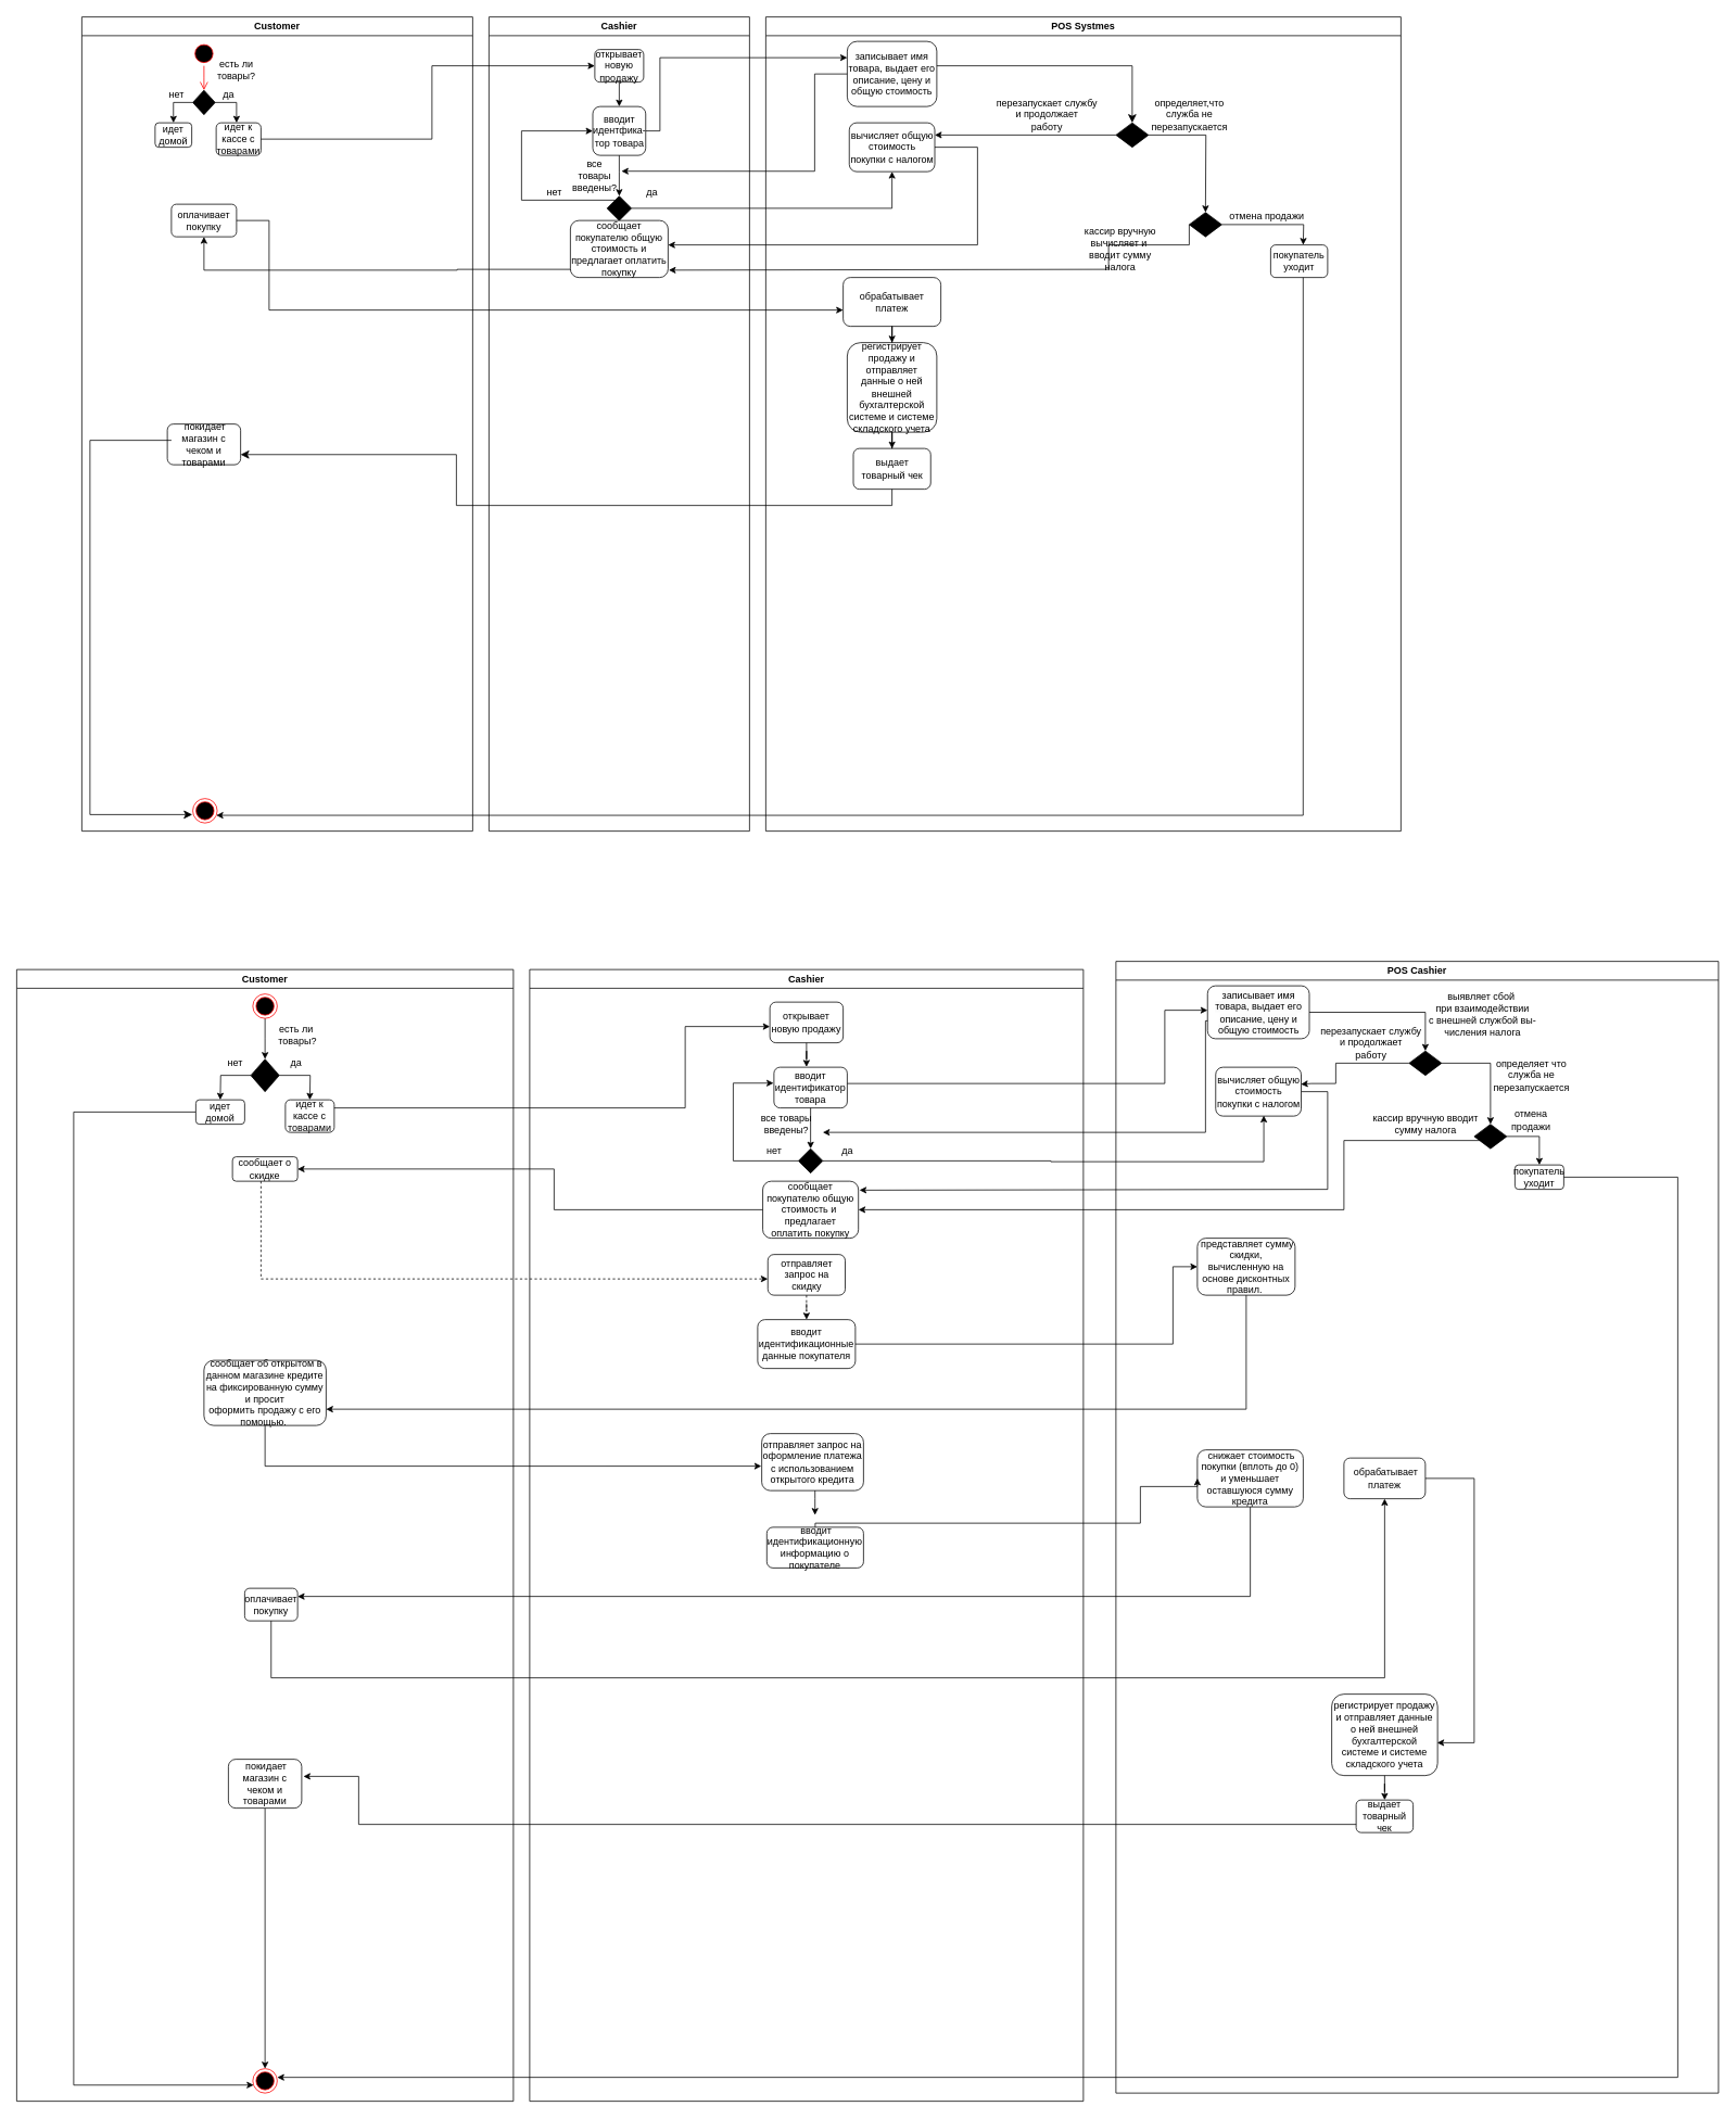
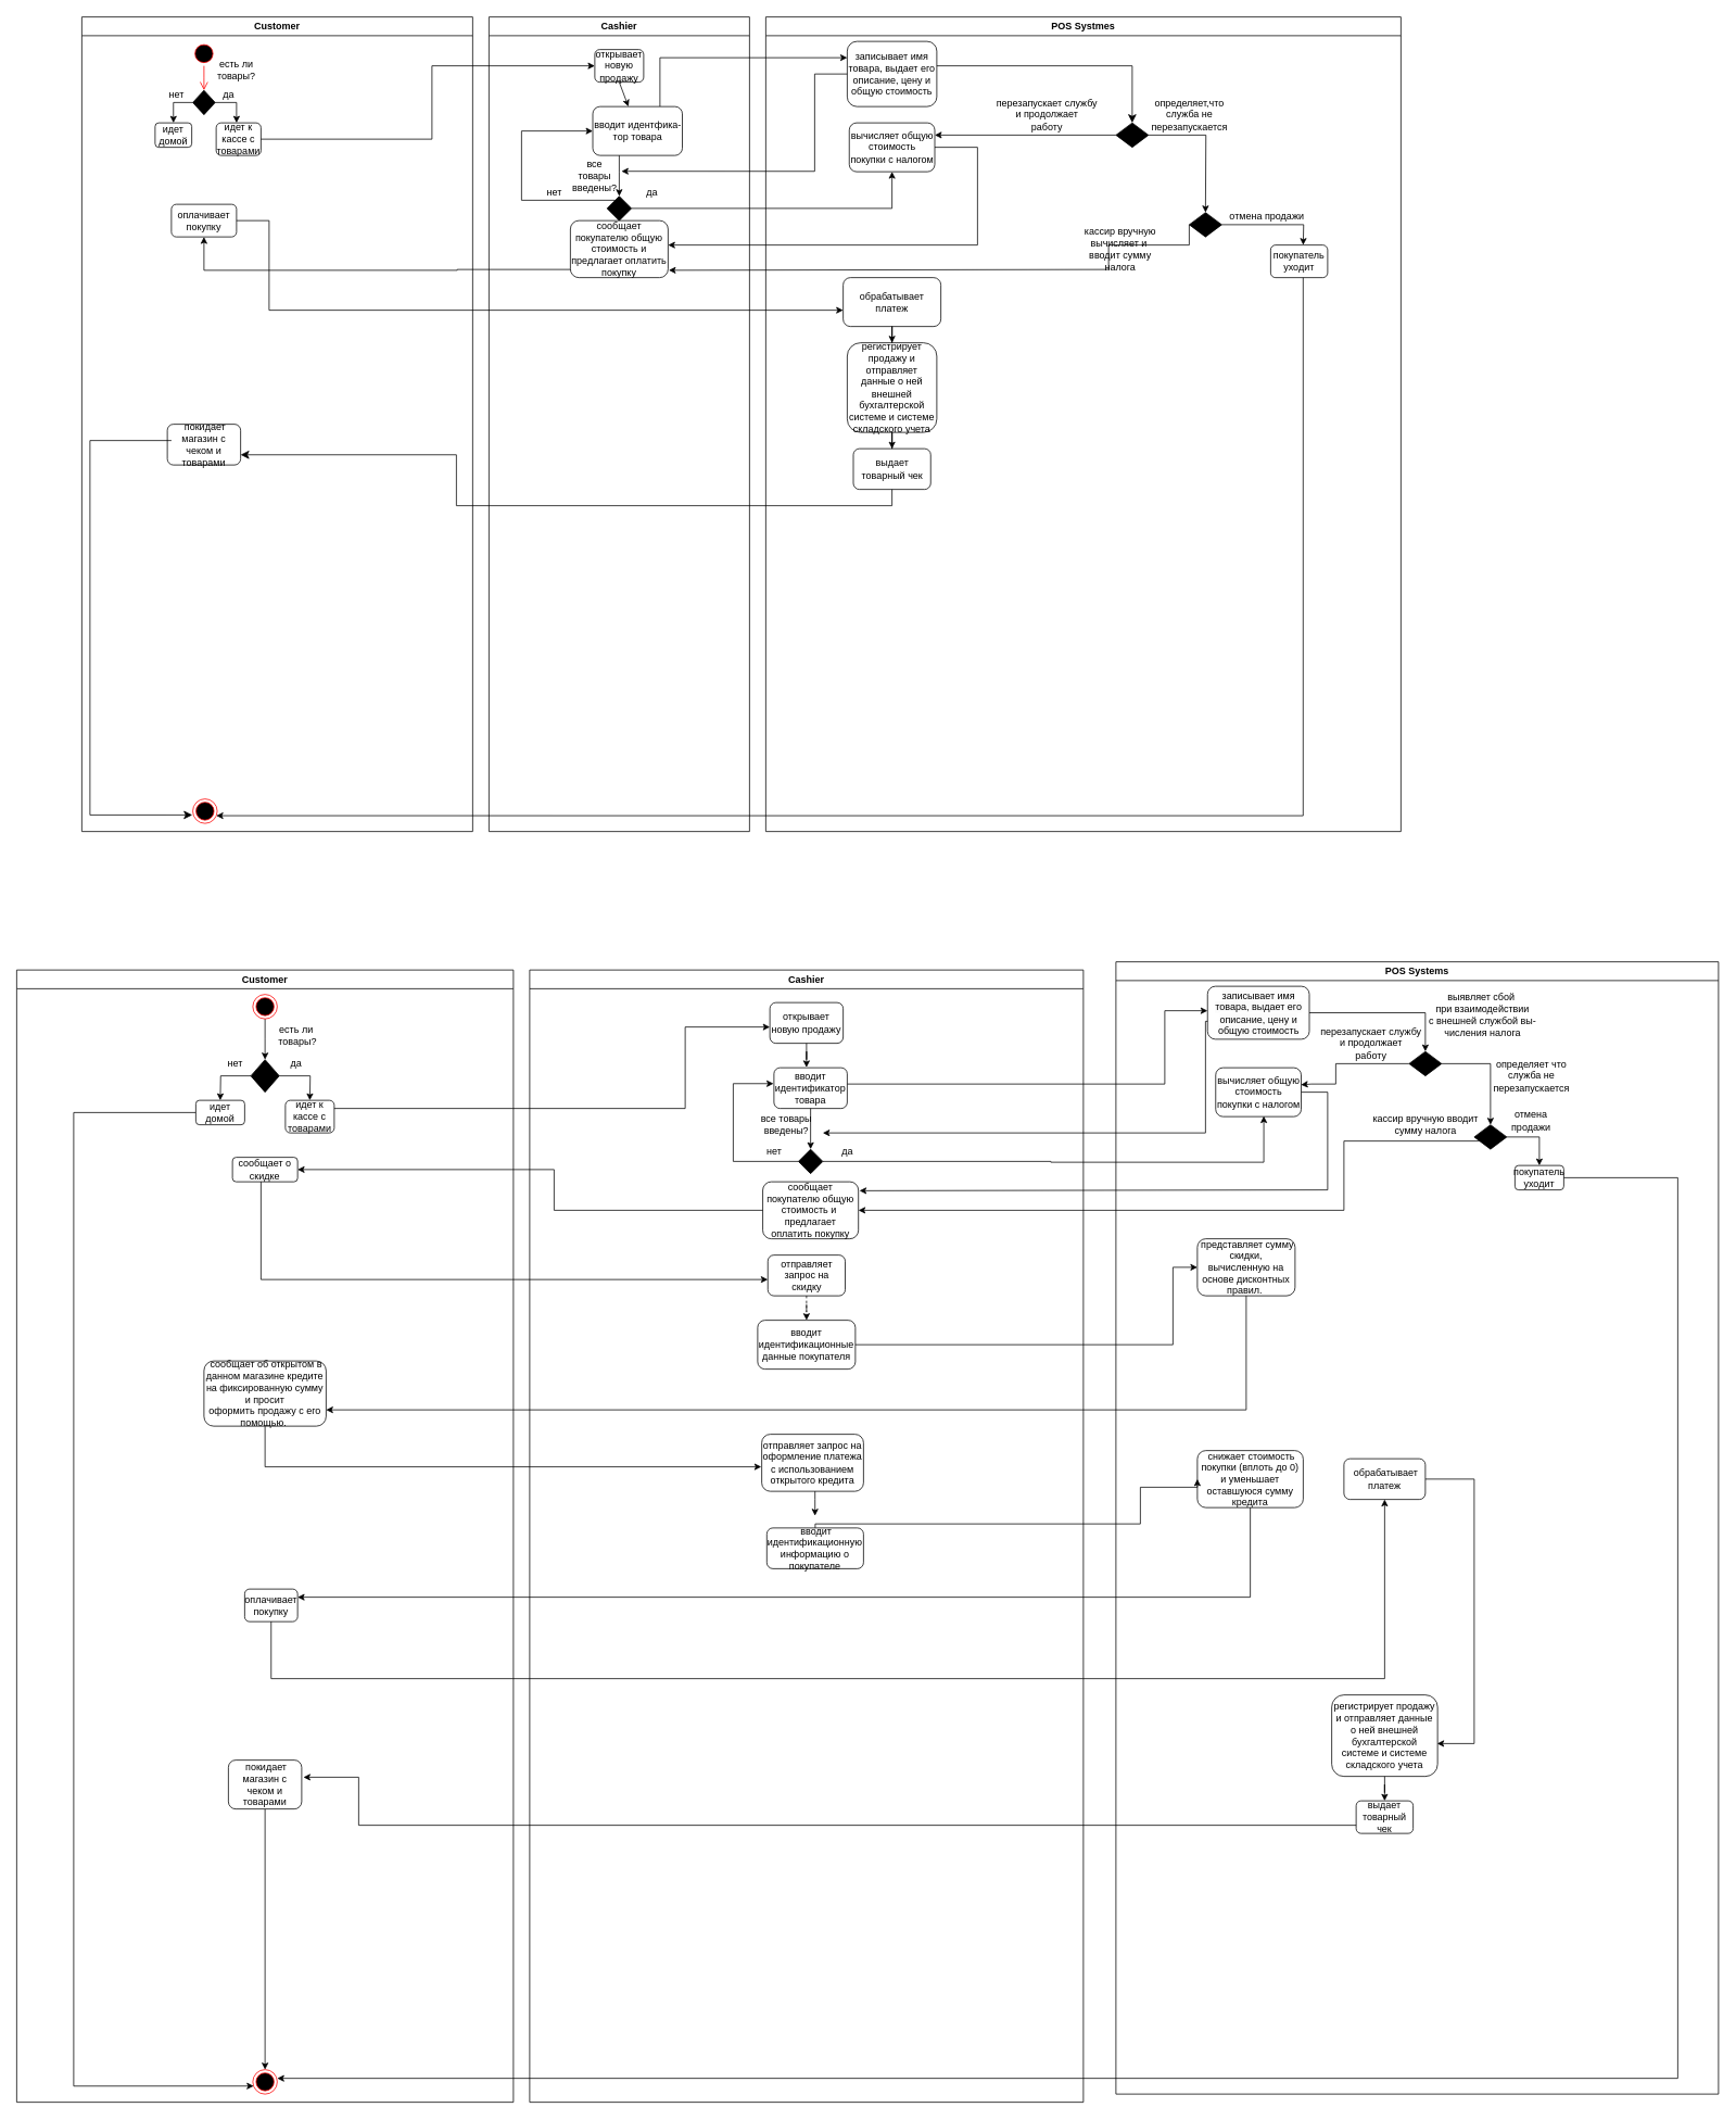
- <mxCell id="41" value="вводит идентфика-&lt;div&gt;тор товара&lt;/div&gt;" style="rounded=1;whiteSpace=wrap;html=1;" parent="38" vertex="1"><mxGeometry x="127.5" y="110" width="65" height="60" as="geometry" /></mxCell>
+ <mxCell id="41" value="вводит идентфика-&lt;div&gt;тор товара&lt;/div&gt;" style="rounded=1;whiteSpace=wrap;html=1;" parent="38" vertex="1"><mxGeometry x="127.5" y="110" width="110" height="60" as="geometry" /></mxCell>
- <mxCell id="90" value="POS Cashier" style="swimlane;whiteSpace=wrap;html=1;" parent="1" vertex="1"><mxGeometry x="1370" y="1180" width="740" height="1390" as="geometry" /></mxCell>
+ <mxCell id="90" value="POS Systems" style="swimlane;whiteSpace=wrap;html=1;" parent="1" vertex="1"><mxGeometry x="1370" y="1180" width="740" height="1390" as="geometry" /></mxCell>
- <mxCell id="121" style="edgeStyle=orthogonalEdgeStyle;rounded=0;orthogonalLoop=1;jettySize=auto;html=1;dashed=1;" parent="1" source="69" target="84" edge="1"><mxGeometry relative="1" as="geometry"><mxPoint x="970" y="1570" as="targetPoint" /><Array as="points"><mxPoint x="320" y="1570" /></Array></mxGeometry></mxCell>
+ <mxCell id="121" style="edgeStyle=orthogonalEdgeStyle;rounded=0;orthogonalLoop=1;jettySize=auto;html=1;" parent="1" source="69" target="84" edge="1"><mxGeometry relative="1" as="geometry"><mxPoint x="970" y="1570" as="targetPoint" /><Array as="points"><mxPoint x="320" y="1570" /></Array></mxGeometry></mxCell>
